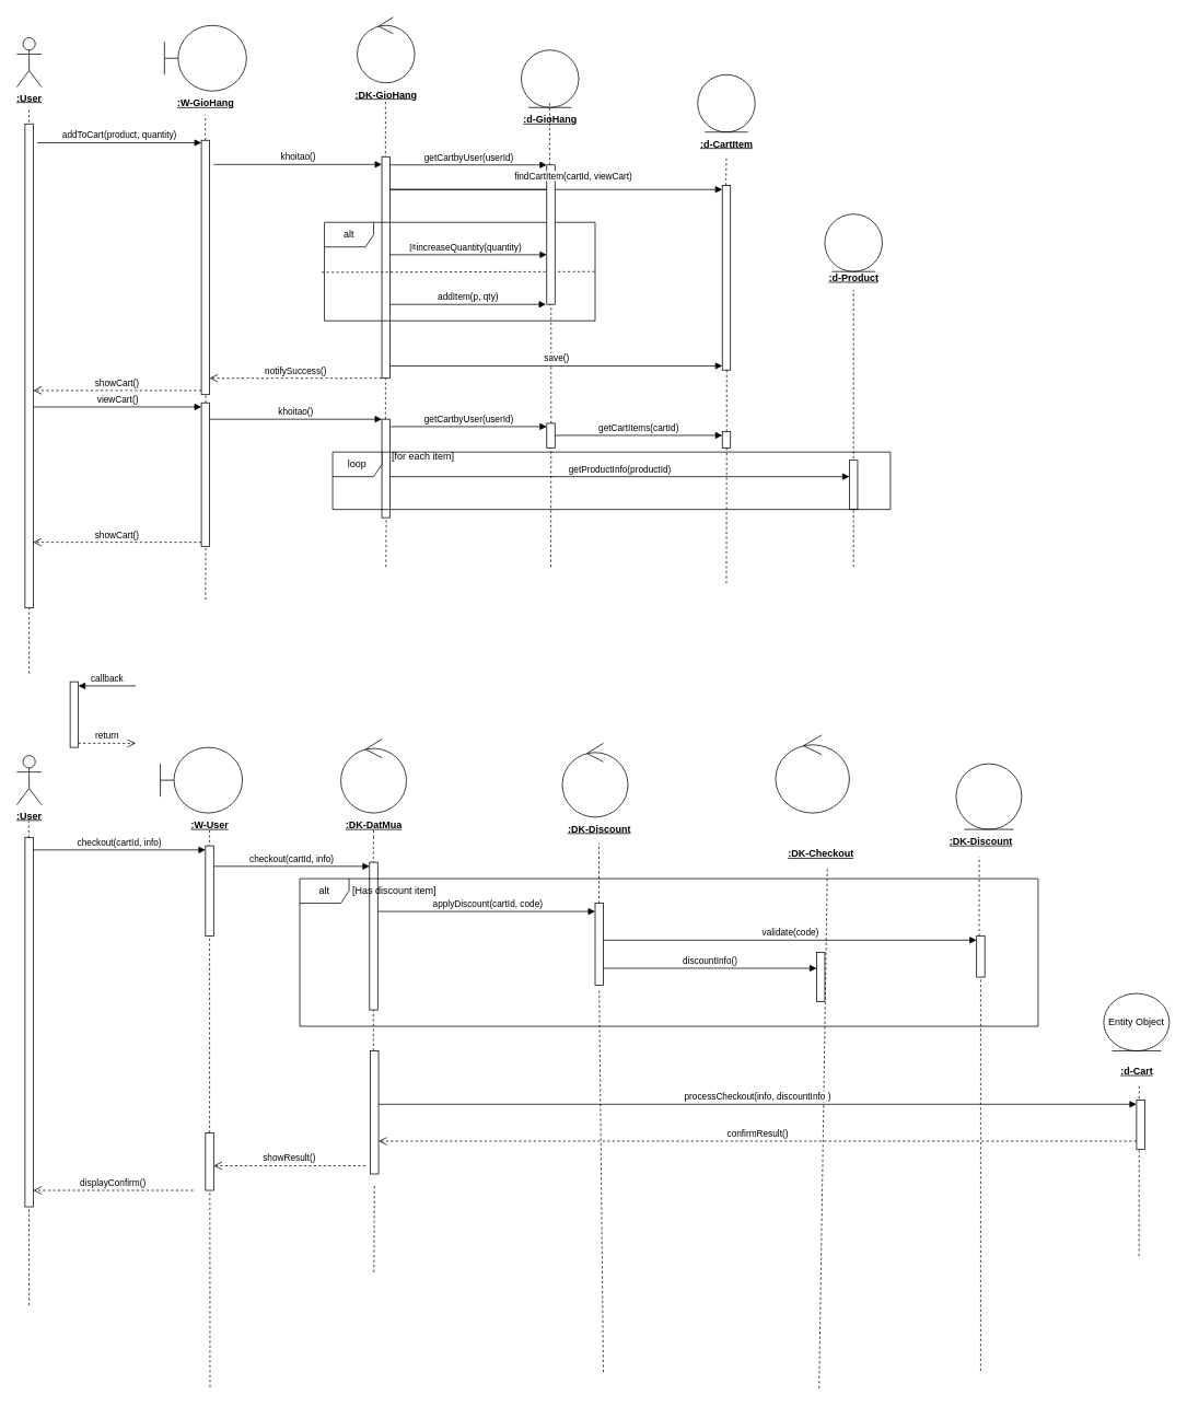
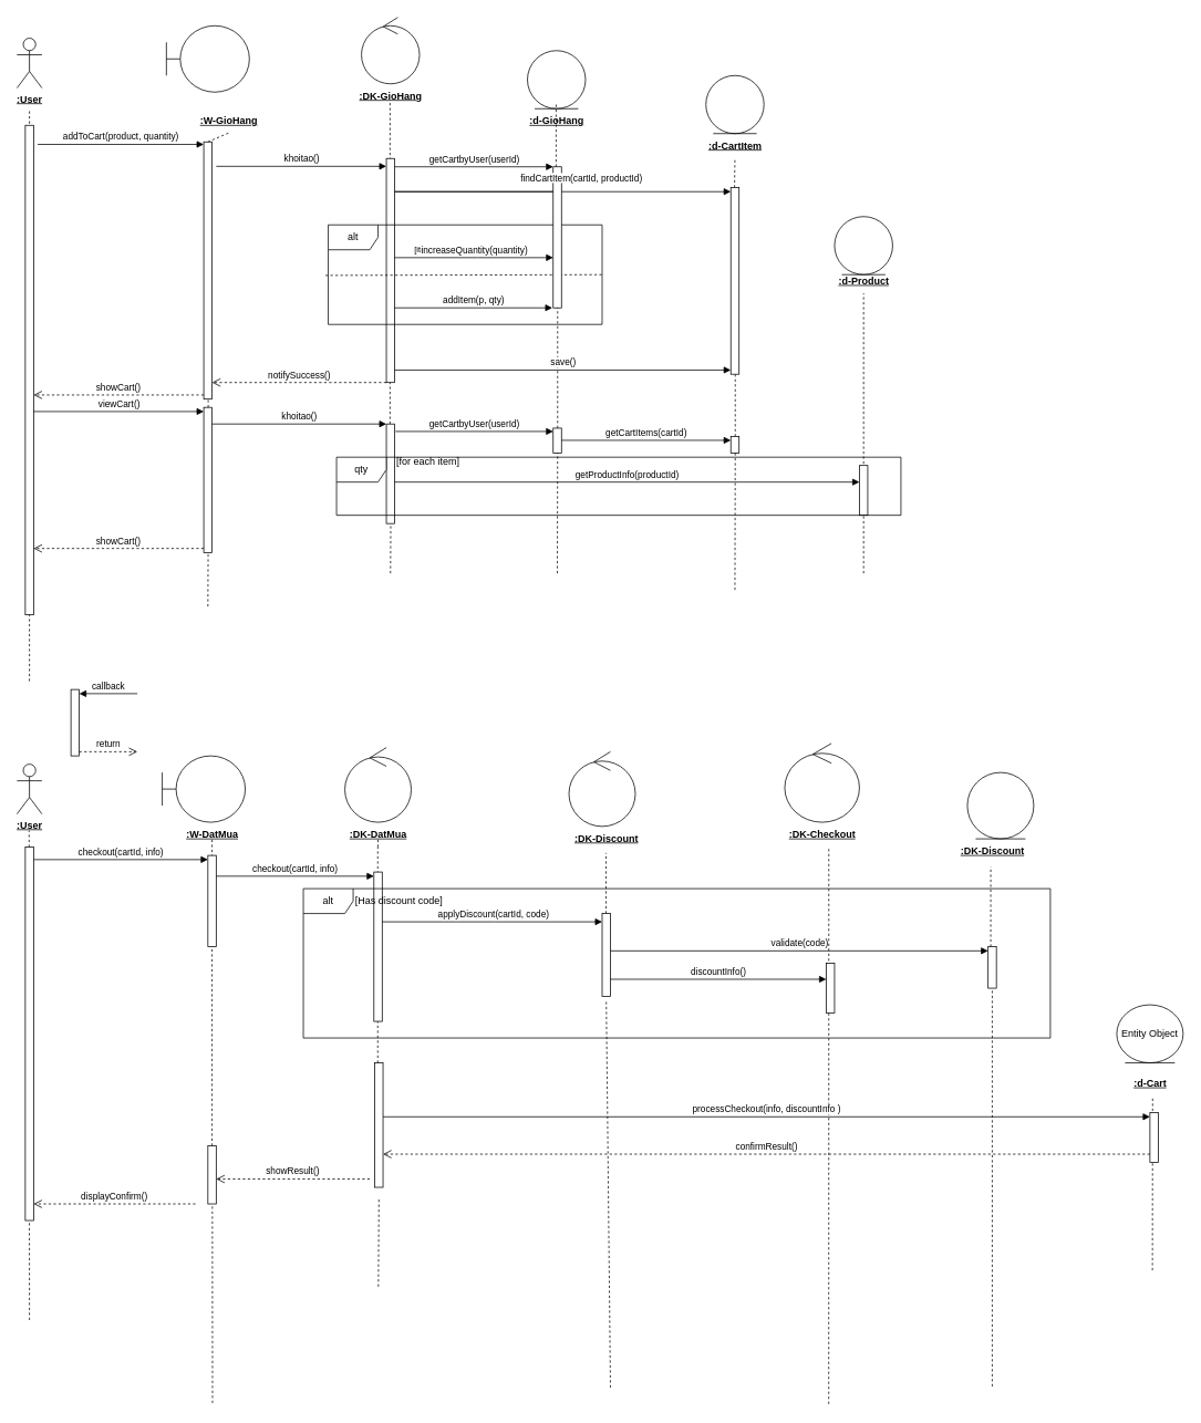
- <mxCell id="6" value="&lt;b&gt;&lt;u&gt;:W-GioHang&lt;/u&gt;&lt;/b&gt;" style="text;html=1;align=center;verticalAlign=middle;resizable=0;points=[];autosize=1;strokeColor=none;fillColor=none;" parent="1" vertex="1"><mxGeometry x="205" y="110" width="90" height="30" as="geometry" /></mxCell>
+ <mxCell id="6" value="&lt;b&gt;&lt;u&gt;:W-GioHang&lt;/u&gt;&lt;/b&gt;" style="text;html=1;align=center;verticalAlign=middle;resizable=0;points=[];autosize=1;strokeColor=none;fillColor=none;" parent="1" vertex="1"><mxGeometry x="230" y="130" width="90" height="30" as="geometry" /></mxCell>
- <mxCell id="104" value="&lt;span style=&quot;color: rgb(0, 0, 0); font-family: Helvetica; font-size: 11px; font-style: normal; font-variant-ligatures: normal; font-variant-caps: normal; font-weight: 400; letter-spacing: normal; orphans: 2; text-align: center; text-indent: 0px; text-transform: none; widows: 2; word-spacing: 0px; -webkit-text-stroke-width: 0px; white-space: nowrap; background-color: rgb(255, 255, 255); text-decoration-thickness: initial; text-decoration-style: initial; text-decoration-color: initial; display: inline !important; float: none;&quot;&gt;findCartItem(cartId, viewCart)&lt;/span&gt;" style="text;whiteSpace=wrap;html=1;" vertex="1" parent="1"><mxGeometry x="625" y="200" width="180" height="40" as="geometry" /></mxCell>
+ <mxCell id="104" value="&lt;span style=&quot;color: rgb(0, 0, 0); font-family: Helvetica; font-size: 11px; font-style: normal; font-variant-ligatures: normal; font-variant-caps: normal; font-weight: 400; letter-spacing: normal; orphans: 2; text-align: center; text-indent: 0px; text-transform: none; widows: 2; word-spacing: 0px; -webkit-text-stroke-width: 0px; white-space: nowrap; background-color: rgb(255, 255, 255); text-decoration-thickness: initial; text-decoration-style: initial; text-decoration-color: initial; display: inline !important; float: none;&quot;&gt;findCartItem(cartId, productId)&lt;/span&gt;" style="text;whiteSpace=wrap;html=1;" vertex="1" parent="1"><mxGeometry x="625" y="200" width="180" height="40" as="geometry" /></mxCell>
- <mxCell id="57" value="loop" style="shape=umlFrame;whiteSpace=wrap;html=1;pointerEvents=0;" parent="1" vertex="1"><mxGeometry x="405" y="550" width="680" height="70" as="geometry" /></mxCell>
+ <mxCell id="57" value="qty" style="shape=umlFrame;whiteSpace=wrap;html=1;pointerEvents=0;" parent="1" vertex="1"><mxGeometry x="405" y="550" width="680" height="70" as="geometry" /></mxCell>
- <mxCell id="15" value="&lt;b&gt;&lt;u&gt;:W-User&lt;/u&gt;&lt;/b&gt;" style="text;html=1;align=center;verticalAlign=middle;resizable=0;points=[];autosize=1;strokeColor=none;fillColor=none;" parent="1" vertex="1"><mxGeometry x="210" y="990" width="90" height="30" as="geometry" /></mxCell>
+ <mxCell id="15" value="&lt;b&gt;&lt;u&gt;:W-DatMua&lt;/u&gt;&lt;/b&gt;" style="text;html=1;align=center;verticalAlign=middle;resizable=0;points=[];autosize=1;strokeColor=none;fillColor=none;" parent="1" vertex="1"><mxGeometry x="210" y="990" width="90" height="30" as="geometry" /></mxCell>
- <mxCell id="88" value="&lt;b&gt;&lt;u&gt;:DK-Checkout&lt;/u&gt;&lt;/b&gt;" style="text;html=1;align=center;verticalAlign=middle;resizable=0;points=[];autosize=1;strokeColor=none;fillColor=none;" parent="1" vertex="1"><mxGeometry x="950" y="1025" width="100" height="30" as="geometry" /></mxCell>
+ <mxCell id="88" value="&lt;b&gt;&lt;u&gt;:DK-Checkout&lt;/u&gt;&lt;/b&gt;" style="text;html=1;align=center;verticalAlign=middle;resizable=0;points=[];autosize=1;strokeColor=none;fillColor=none;" parent="1" vertex="1"><mxGeometry x="940" y="990" width="100" height="30" as="geometry" /></mxCell>
- <mxCell id="80" value="[Has discount item]" style="text;html=1;align=center;verticalAlign=middle;resizable=0;points=[];autosize=1;strokeColor=none;fillColor=none;" parent="1" vertex="1"><mxGeometry x="415" y="1070" width="130" height="30" as="geometry" /></mxCell>
+ <mxCell id="80" value="[Has discount code]" style="text;html=1;align=center;verticalAlign=middle;resizable=0;points=[];autosize=1;strokeColor=none;fillColor=none;" parent="1" vertex="1"><mxGeometry x="415" y="1070" width="130" height="30" as="geometry" /></mxCell>
